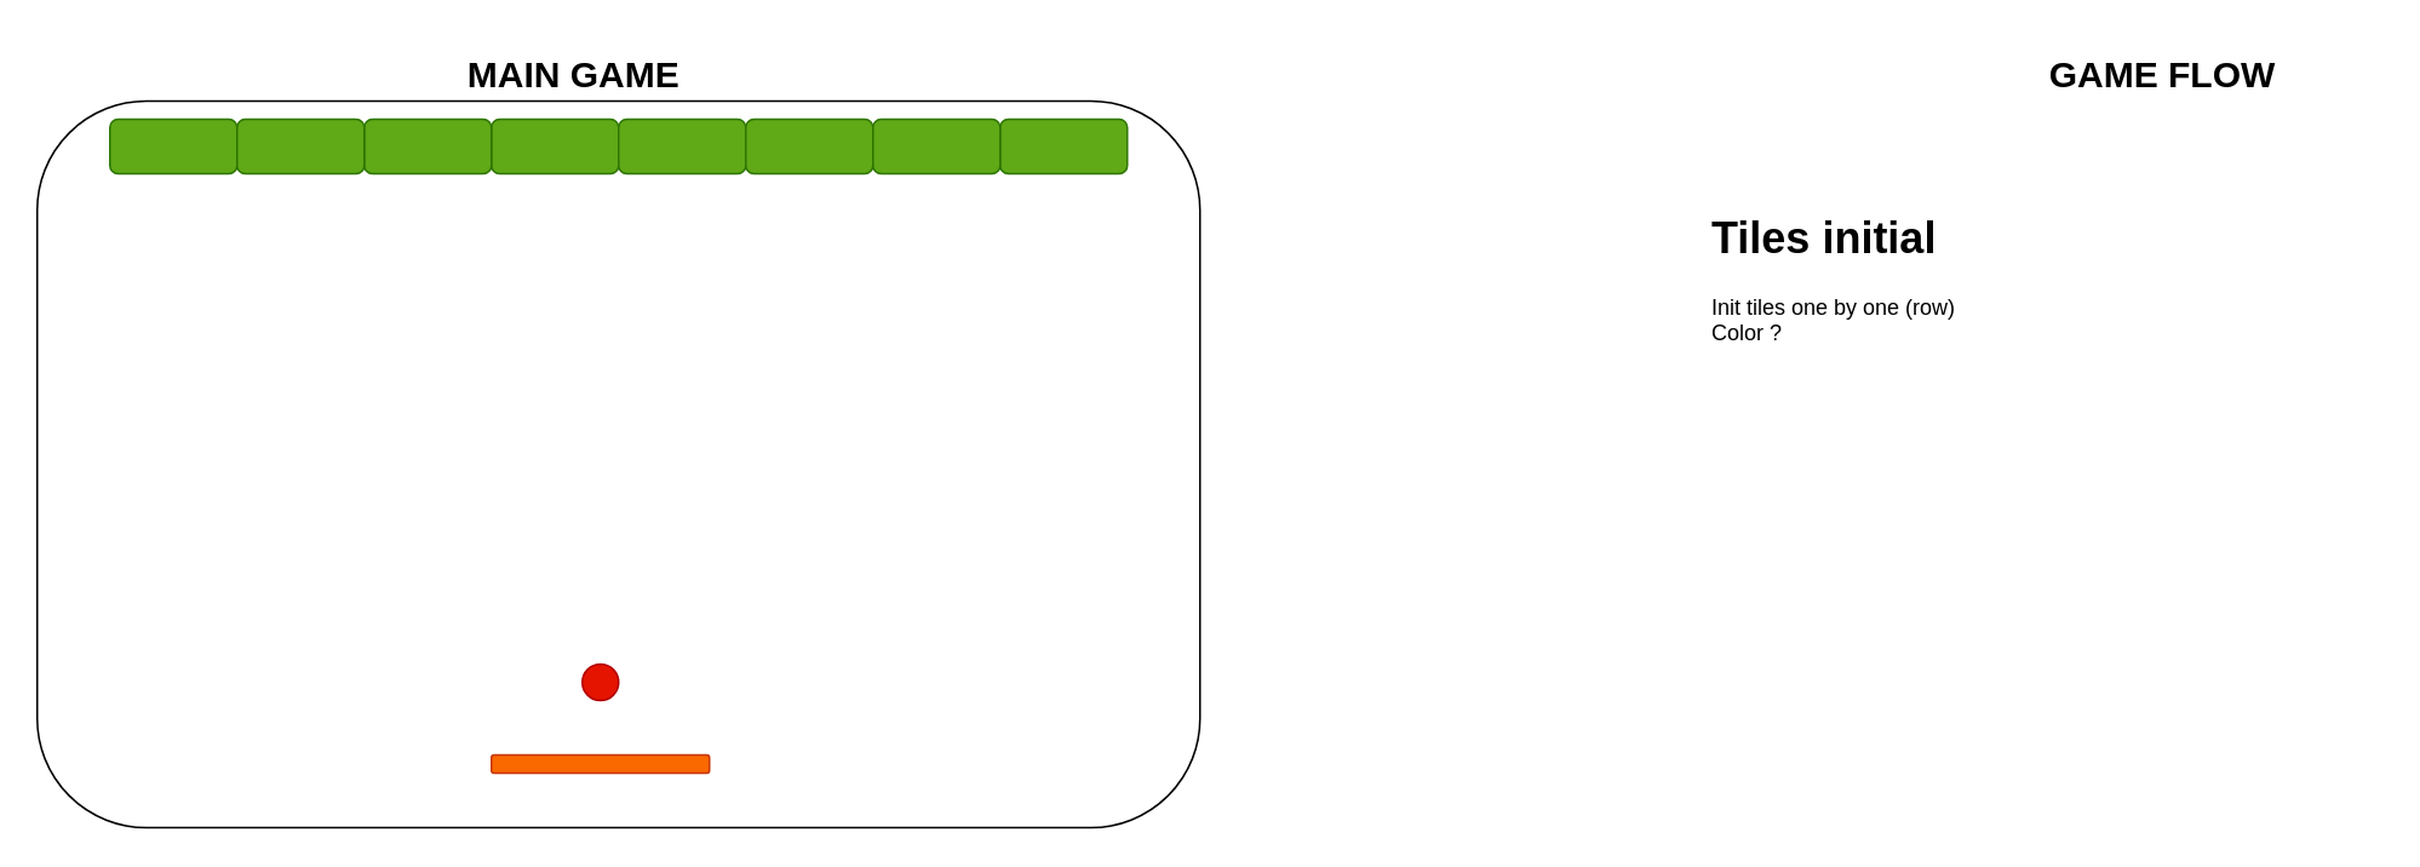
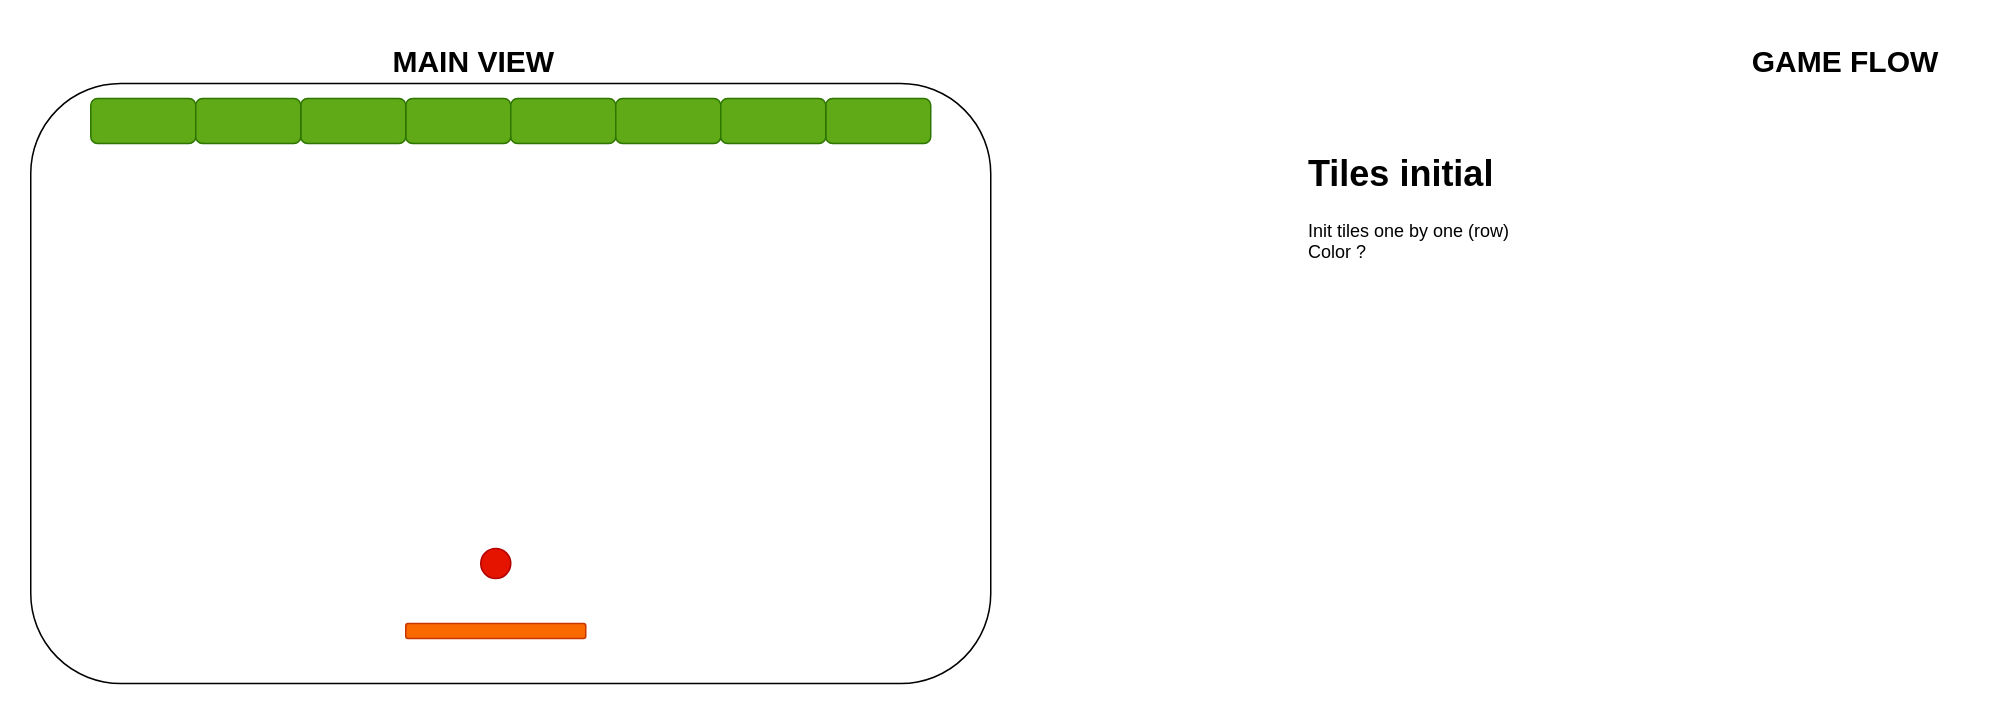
- <mxCell id="13" value="&lt;b&gt;&lt;font style=&quot;font-size: 20px;&quot;&gt;MAIN GAME&lt;/font&gt;&lt;/b&gt;" style="text;html=1;align=center;verticalAlign=middle;resizable=0;points=[];autosize=1;strokeColor=none;fillColor=none;" vertex="1" parent="1"><mxGeometry x="250" y="20" width="130" height="40" as="geometry" /></mxCell>
+ <mxCell id="13" value="&lt;b&gt;&lt;font style=&quot;font-size: 20px;&quot;&gt;MAIN VIEW&lt;/font&gt;&lt;/b&gt;" style="text;html=1;align=center;verticalAlign=middle;resizable=0;points=[];autosize=1;strokeColor=none;fillColor=none;" vertex="1" parent="1"><mxGeometry x="250" y="20" width="130" height="40" as="geometry" /></mxCell>
- <mxCell id="14" value="GAME FLOW" style="text;html=1;align=center;verticalAlign=middle;whiteSpace=wrap;rounded=0;fontSize=20;fontStyle=1" vertex="1" parent="1"><mxGeometry x="1110" y="25" width="160" height="30" as="geometry" /></mxCell>
+ <mxCell id="14" value="GAME FLOW" style="text;html=1;align=center;verticalAlign=middle;whiteSpace=wrap;rounded=0;fontSize=20;fontStyle=1" vertex="1" parent="1"><mxGeometry x="1150" y="25" width="160" height="30" as="geometry" /></mxCell>
- <mxCell id="15" value="&lt;h1 style=&quot;margin-top: 0px;&quot;&gt;Tiles initial&lt;/h1&gt;&lt;div&gt;Init tiles one by one (row)&lt;/div&gt;&lt;div&gt;Color ?&lt;/div&gt;" style="text;html=1;whiteSpace=wrap;overflow=hidden;rounded=0;" vertex="1" parent="1"><mxGeometry x="940" y="110" width="180" height="120" as="geometry" /></mxCell>
+ <mxCell id="15" value="&lt;h1 style=&quot;margin-top: 0px;&quot;&gt;Tiles initial&lt;/h1&gt;&lt;div&gt;Init tiles one by one (row)&lt;/div&gt;&lt;div&gt;Color ?&lt;/div&gt;" style="text;html=1;whiteSpace=wrap;overflow=hidden;rounded=0;" vertex="1" parent="1"><mxGeometry x="870" y="95" width="180" height="120" as="geometry" /></mxCell>
